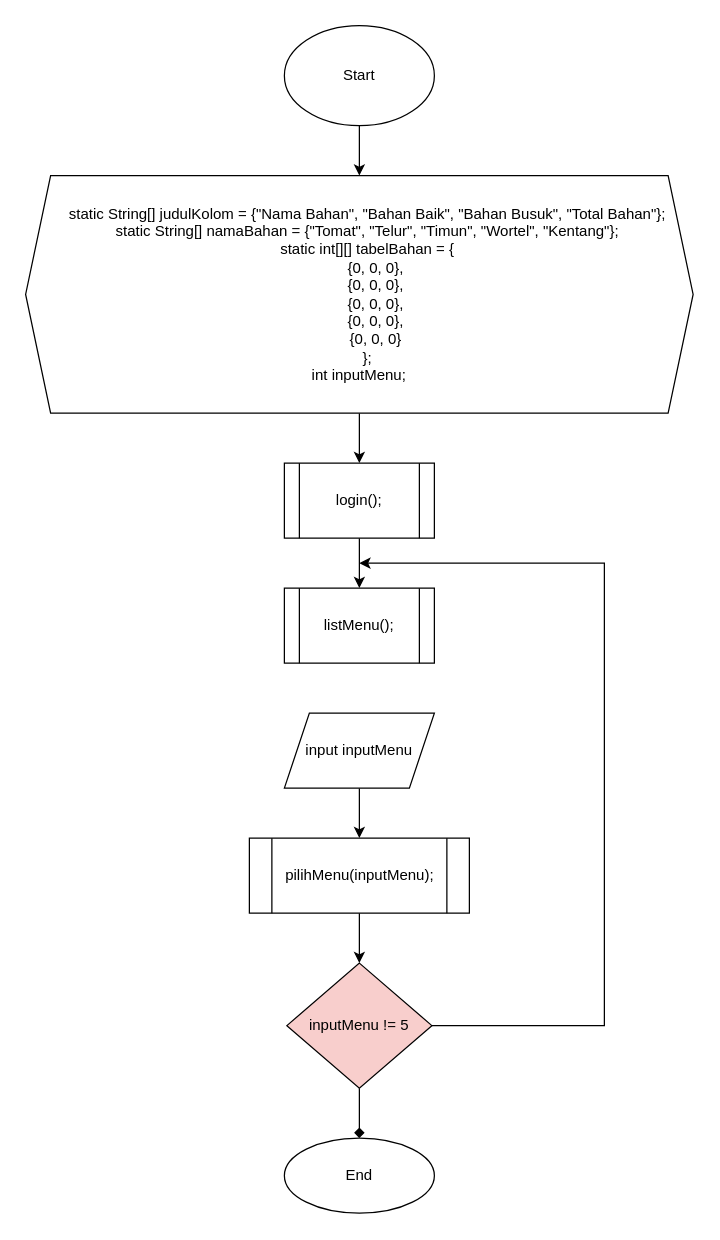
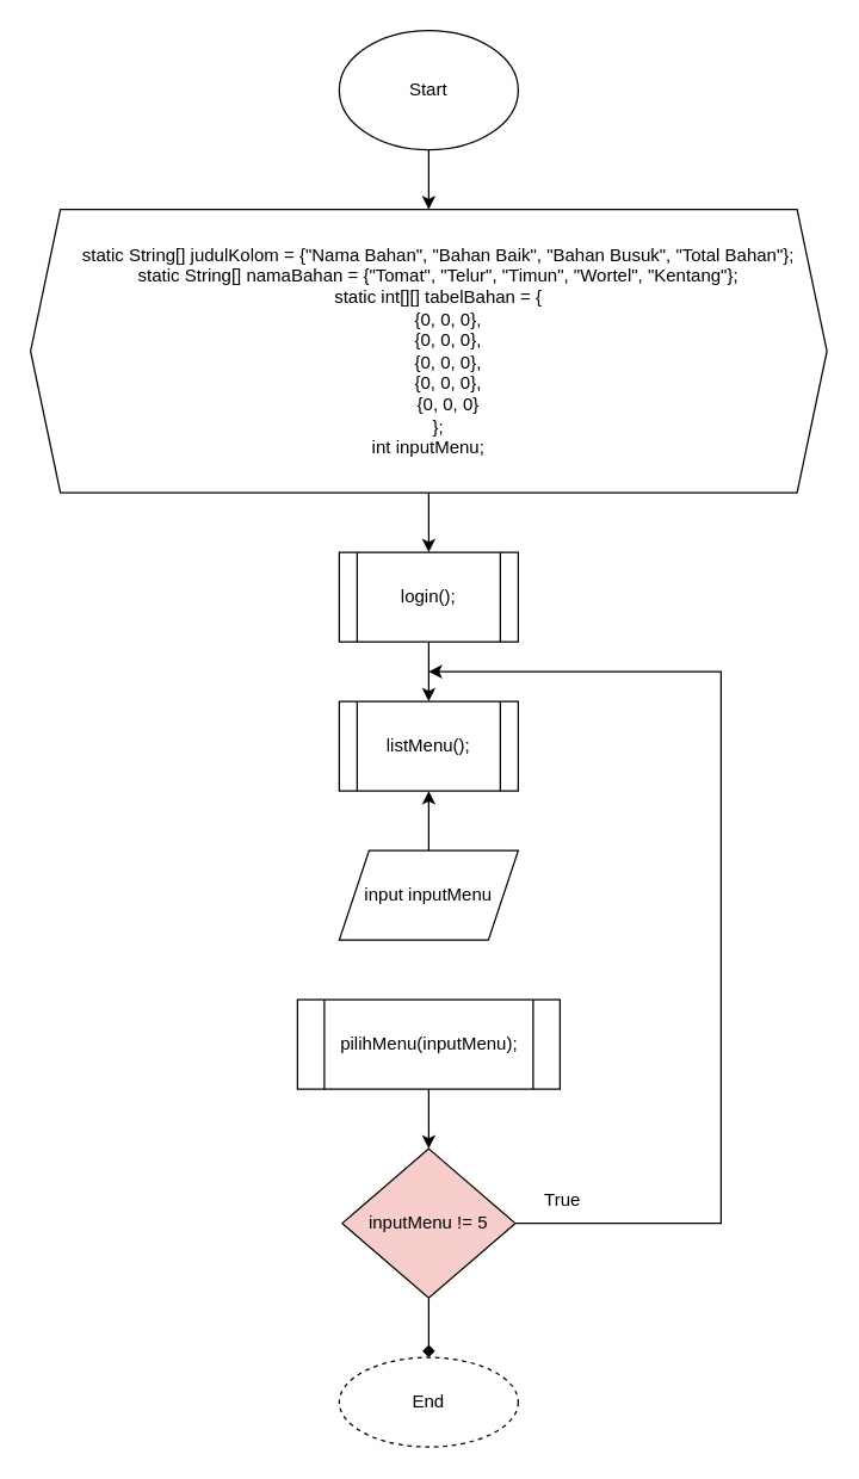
- <mxCell id="9" value="" style="edgeStyle=orthogonalEdgeStyle;rounded=0;orthogonalLoop=1;jettySize=auto;html=1;" parent="1" source="10" target="12" edge="1"><mxGeometry relative="1" as="geometry" /></mxCell>
+ <mxCell id="9" value="" style="edgeStyle=orthogonalEdgeStyle;rounded=0;orthogonalLoop=1;jettySize=auto;html=1;" parent="1" source="10" target="8" edge="1"><mxGeometry relative="1" as="geometry" /></mxCell>
+ <mxCell id="17" value="True" style="text;html=1;strokeColor=none;fillColor=none;align=center;verticalAlign=middle;whiteSpace=wrap;rounded=0;" parent="1" vertex="1"><mxGeometry x="347" y="790" width="60" height="30" as="geometry" /></mxCell>
- <mxCell id="16" value="End" style="ellipse;whiteSpace=wrap;html=1;" parent="1" vertex="1"><mxGeometry x="227" y="910" width="120" height="60" as="geometry" /></mxCell>
+ <mxCell id="16" value="End" style="ellipse;whiteSpace=wrap;html=1;dashed=1;" parent="1" vertex="1"><mxGeometry x="227" y="910" width="120" height="60" as="geometry" /></mxCell>
